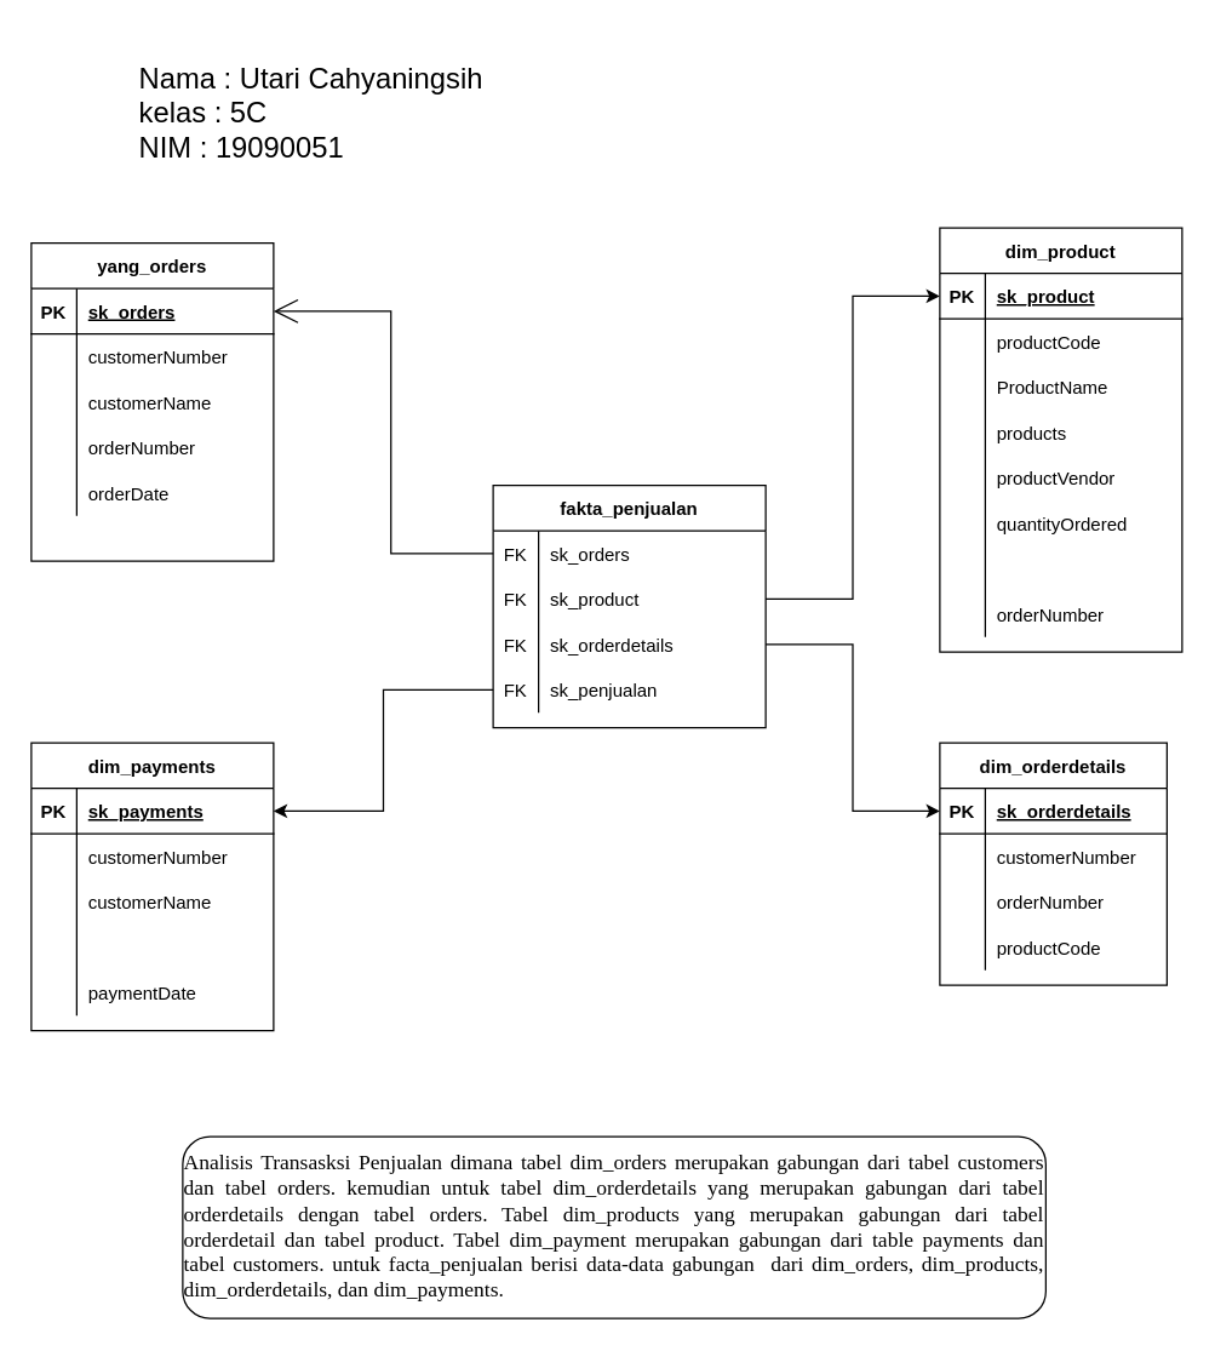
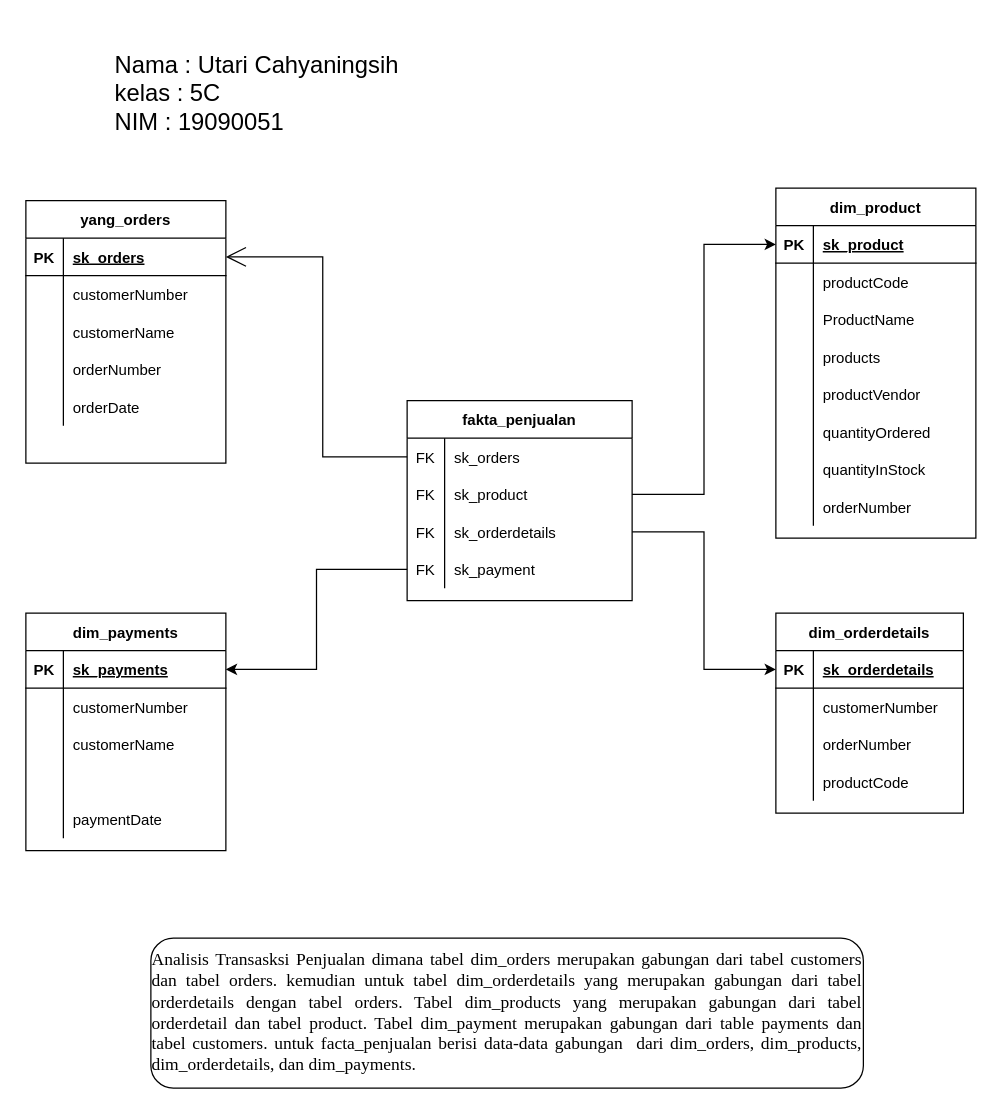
+ <mxCell id="55" value="quantityInStock" style="shape=partialRectangle;connectable=0;fillColor=none;top=0;left=0;bottom=0;right=0;align=left;spacingLeft=6;overflow=hidden;" parent="53" vertex="1"><mxGeometry x="30" width="130" height="30" as="geometry"><mxRectangle width="130" height="30" as="alternateBounds" /></mxGeometry></mxCell>
- <mxCell id="14" value="sk_penjualan" style="shape=partialRectangle;connectable=0;fillColor=none;top=0;left=0;bottom=0;right=0;align=left;spacingLeft=6;overflow=hidden;" parent="12" vertex="1"><mxGeometry x="30" width="150" height="30" as="geometry"><mxRectangle width="150" height="30" as="alternateBounds" /></mxGeometry></mxCell>
+ <mxCell id="14" value="sk_payment" style="shape=partialRectangle;connectable=0;fillColor=none;top=0;left=0;bottom=0;right=0;align=left;spacingLeft=6;overflow=hidden;" parent="12" vertex="1"><mxGeometry x="30" width="150" height="30" as="geometry"><mxRectangle width="150" height="30" as="alternateBounds" /></mxGeometry></mxCell>
